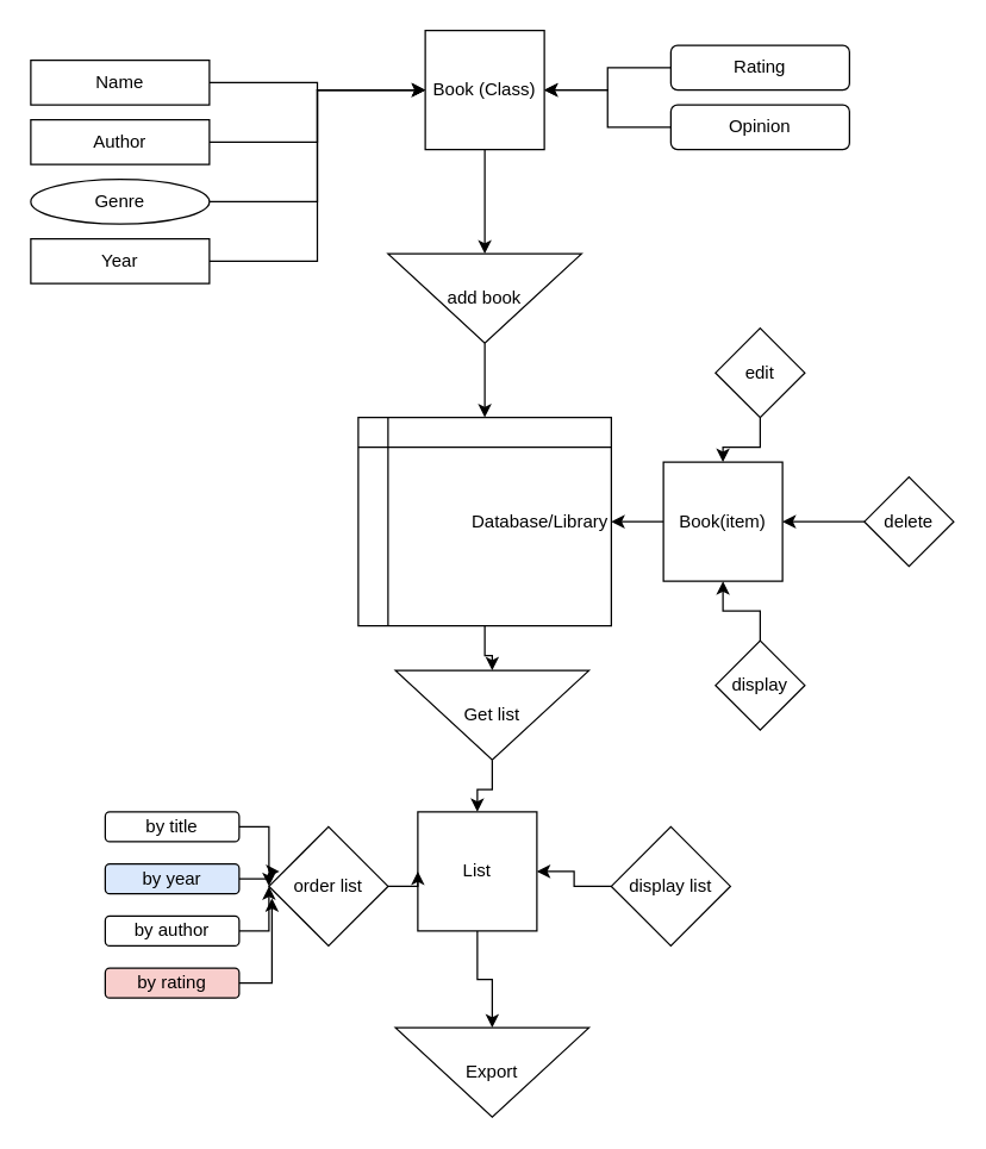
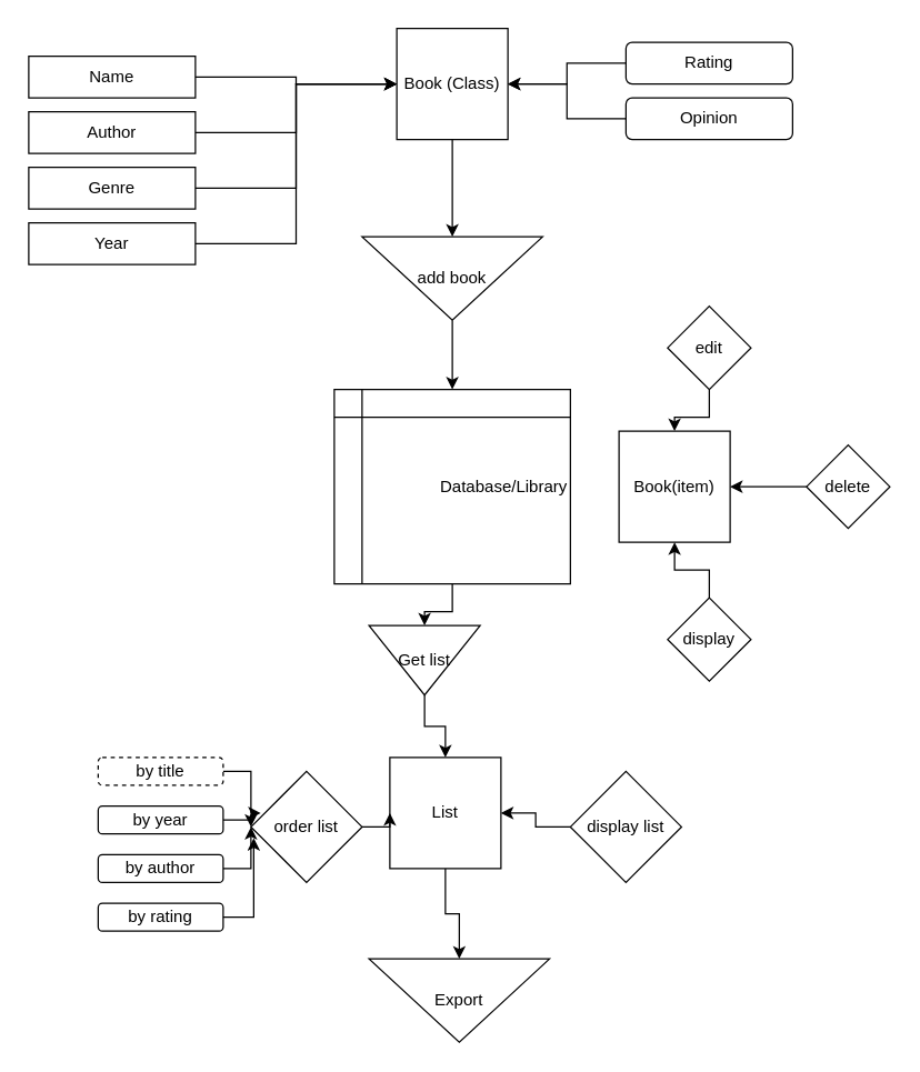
- <mxCell id="13" value="Genre" style="ellipse;whiteSpace=wrap;html=1;labelBackgroundColor=none;" vertex="1" parent="1"><mxGeometry x="20" y="120" width="120" height="30" as="geometry" /></mxCell>
+ <mxCell id="13" value="Genre" style="rounded=0;whiteSpace=wrap;html=1;labelBackgroundColor=none;" vertex="1" parent="1"><mxGeometry x="20" y="120" width="120" height="30" as="geometry" /></mxCell>
- <mxCell id="37" value="" style="edgeStyle=orthogonalEdgeStyle;rounded=0;orthogonalLoop=1;jettySize=auto;html=1;" edge="1" parent="1" source="38" target="3"><mxGeometry relative="1" as="geometry" /></mxCell>
- <mxCell id="23" value="&lt;div style=&quot;&quot;&gt;&lt;span style=&quot;background-color: initial;&quot;&gt;Get list&lt;/span&gt;&lt;/div&gt;" style="triangle;whiteSpace=wrap;html=1;direction=south;align=center;labelBackgroundColor=none;" vertex="1" parent="1"><mxGeometry x="265" y="450" width="130" height="60" as="geometry" /></mxCell>
+ <mxCell id="23" value="&lt;div style=&quot;&quot;&gt;&lt;span style=&quot;background-color: initial;&quot;&gt;Get list&lt;/span&gt;&lt;/div&gt;" style="triangle;whiteSpace=wrap;html=1;direction=south;align=center;labelBackgroundColor=none;" vertex="1" parent="1"><mxGeometry x="265" y="450" width="80" height="50" as="geometry" /></mxCell>
- <mxCell id="27" value="by title" style="rounded=1;whiteSpace=wrap;html=1;" vertex="1" parent="1"><mxGeometry x="70" y="545" width="90" height="20" as="geometry" /></mxCell>
+ <mxCell id="27" value="by title" style="rounded=1;whiteSpace=wrap;html=1;dashed=1;" vertex="1" parent="1"><mxGeometry x="70" y="545" width="90" height="20" as="geometry" /></mxCell>
- <mxCell id="31" value="by year" style="rounded=1;whiteSpace=wrap;html=1;fillColor=#dae8fc;" vertex="1" parent="1"><mxGeometry x="70" y="580" width="90" height="20" as="geometry" /></mxCell>
+ <mxCell id="31" value="by year" style="rounded=1;whiteSpace=wrap;html=1;" vertex="1" parent="1"><mxGeometry x="70" y="580" width="90" height="20" as="geometry" /></mxCell>
- <mxCell id="35" value="by rating" style="rounded=1;whiteSpace=wrap;html=1;fillColor=#f8cecc;" vertex="1" parent="1"><mxGeometry x="70" y="650" width="90" height="20" as="geometry" /></mxCell>
+ <mxCell id="35" value="by rating" style="rounded=1;whiteSpace=wrap;html=1;" vertex="1" parent="1"><mxGeometry x="70" y="650" width="90" height="20" as="geometry" /></mxCell>
